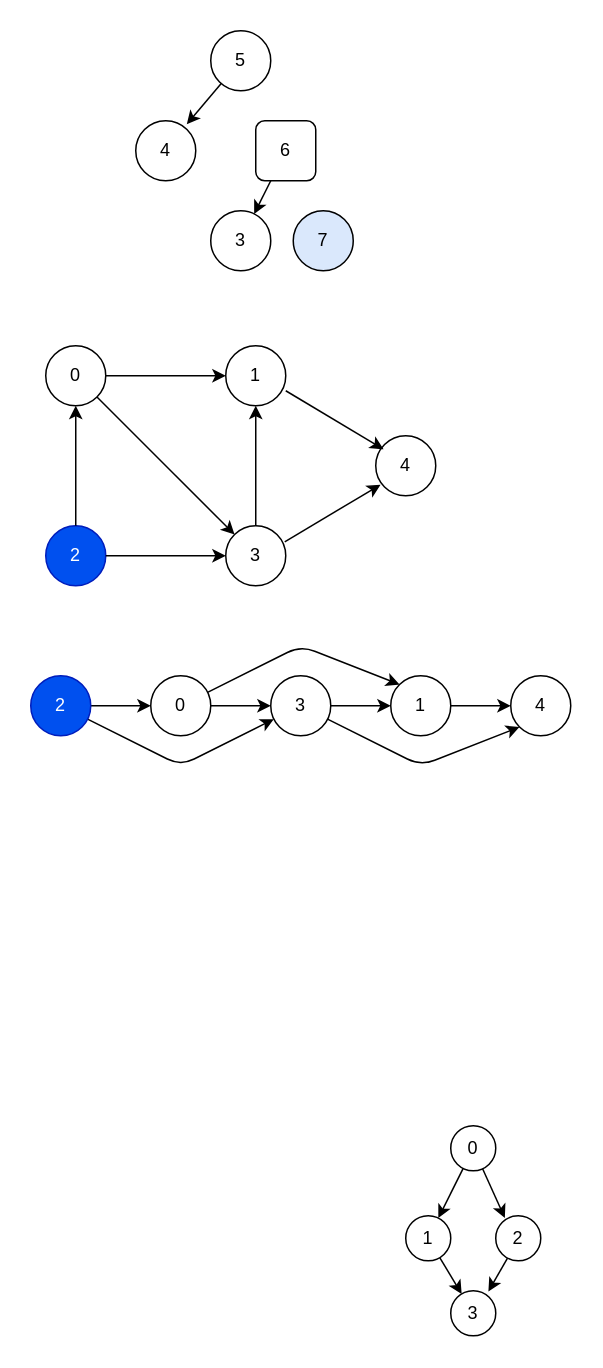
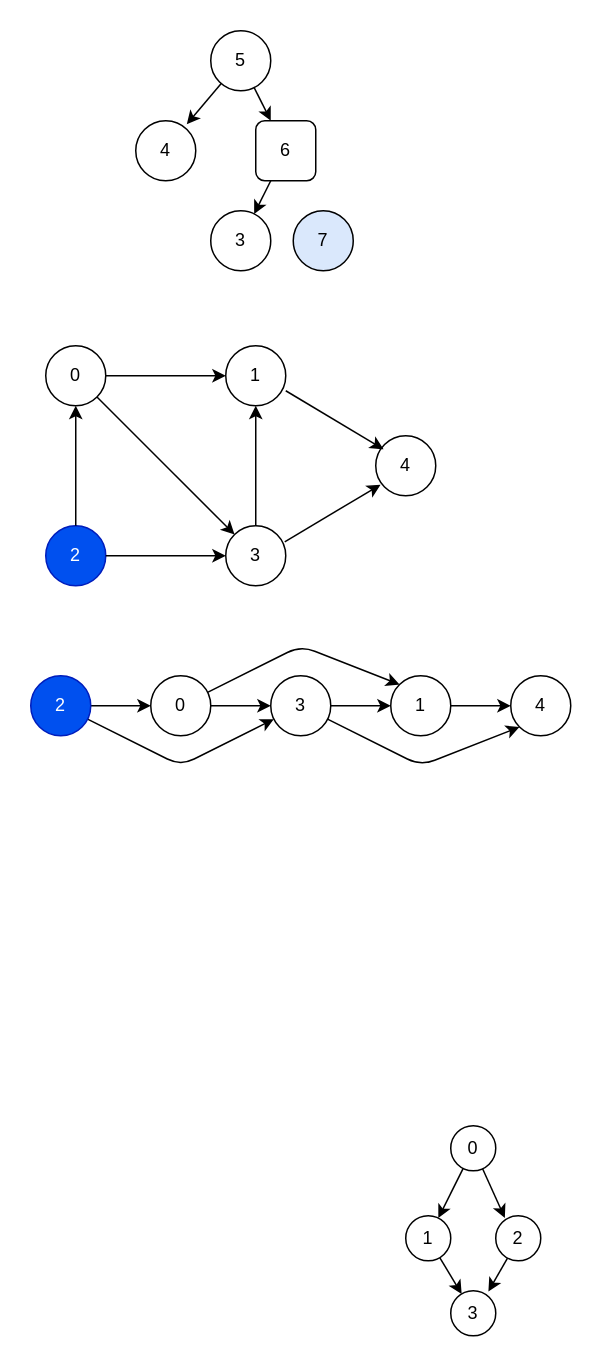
+ <mxCell id="27" style="edgeStyle=none;html=1;" parent="1" source="28" target="31" edge="1"><mxGeometry relative="1" as="geometry" /></mxCell>
